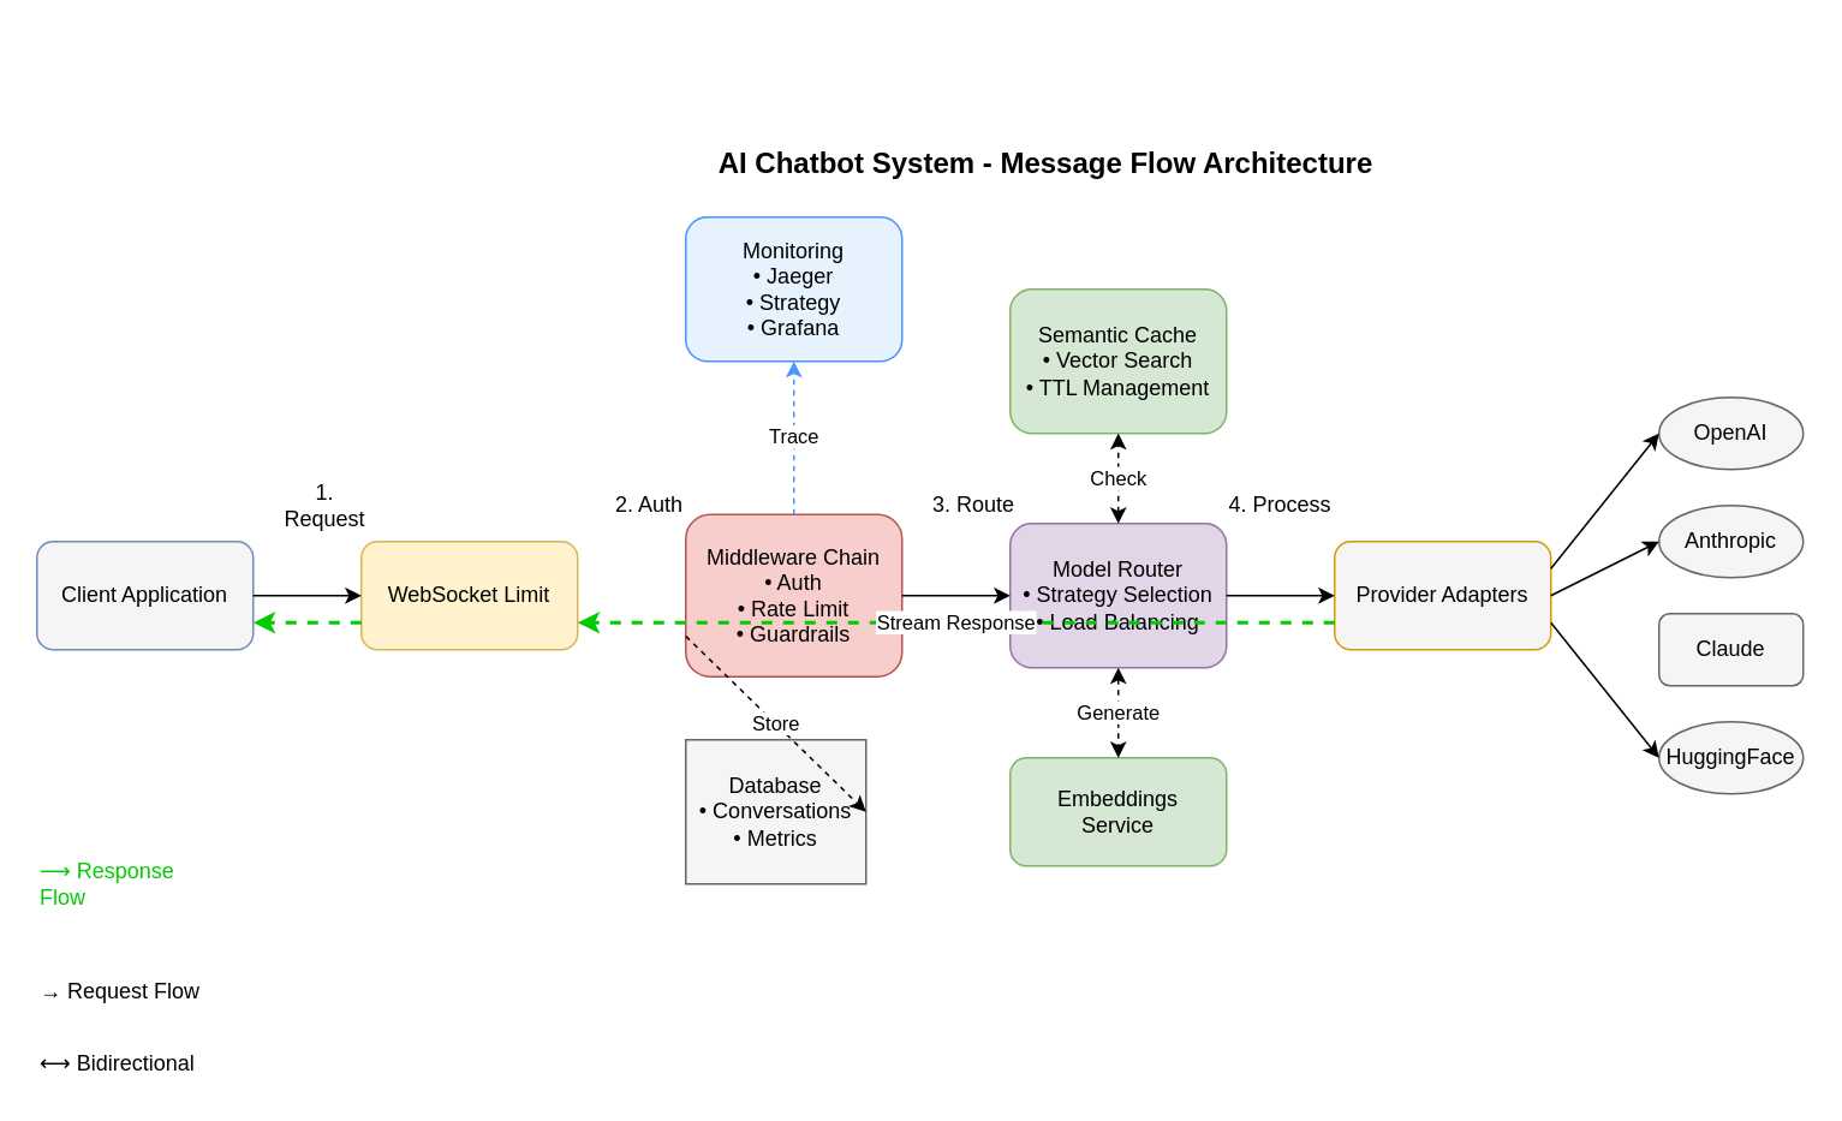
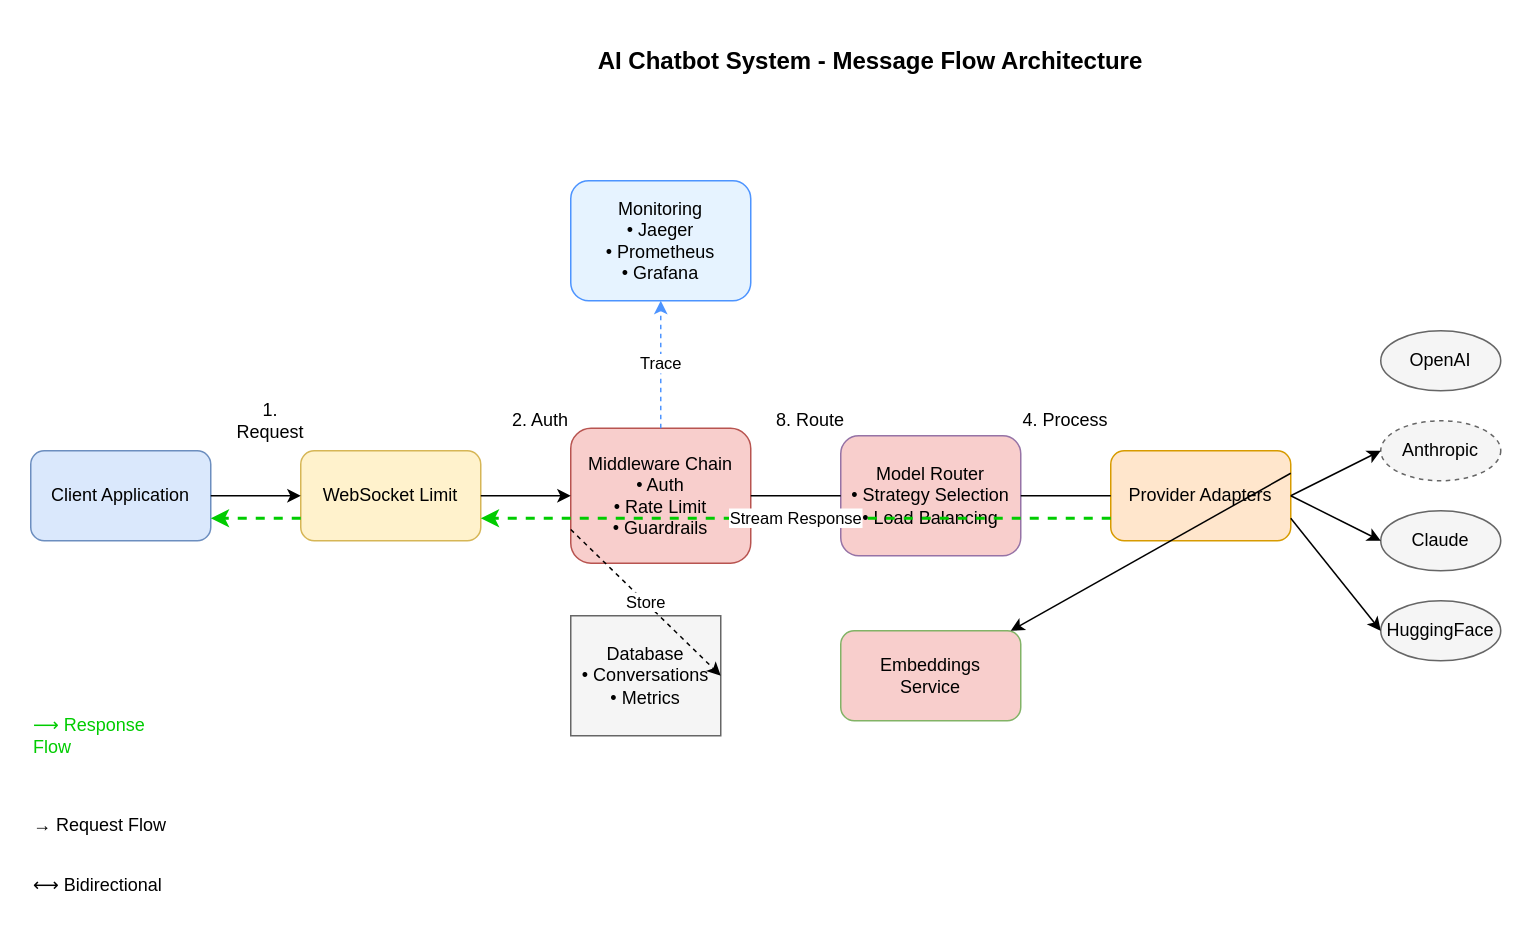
- <mxCell id="33" value="AI Chatbot System - Message Flow Architecture" style="text;html=1;strokeColor=none;fillColor=none;align=center;verticalAlign=middle;whiteSpace=wrap;rounded=0;fontSize=16;fontStyle=1" vertex="1" parent="1"><mxGeometry x="380" y="70" width="400" height="40" as="geometry" /></mxCell>
+ <mxCell id="33" value="AI Chatbot System - Message Flow Architecture" style="text;html=1;strokeColor=none;fillColor=none;align=center;verticalAlign=middle;whiteSpace=wrap;rounded=0;fontSize=16;fontStyle=1" vertex="1" parent="1"><mxGeometry x="380" y="20" width="400" height="40" as="geometry" /></mxCell>
- <mxCell id="14" value="Monitoring&#10;• Jaeger&#10;• Strategy&#10;• Grafana" style="rounded=1;whiteSpace=wrap;html=1;fillColor=#e6f3ff;strokeColor=#4d94ff;" vertex="1" parent="1"><mxGeometry x="380" y="120" width="120" height="80" as="geometry" /></mxCell>
+ <mxCell id="14" value="Monitoring&#10;• Jaeger&#10;• Prometheus&#10;• Grafana" style="rounded=1;whiteSpace=wrap;html=1;fillColor=#e6f3ff;strokeColor=#4d94ff;" vertex="1" parent="1"><mxGeometry x="380" y="120" width="120" height="80" as="geometry" /></mxCell>
- <mxCell id="6" value="Semantic Cache&#10;• Vector Search&#10;• TTL Management" style="rounded=1;whiteSpace=wrap;html=1;fillColor=#d5e8d4;strokeColor=#82b366;" vertex="1" parent="1"><mxGeometry x="560" y="160" width="120" height="80" as="geometry" /></mxCell>
- <mxCell id="18" value="Check" style="endArrow=classic;startArrow=classic;html=1;exitX=0.5;exitY=0;exitDx=0;exitDy=0;entryX=0.5;entryY=1;entryDx=0;entryDy=0;dashed=1;" edge="1" parent="1" source="5" target="6"><mxGeometry width="50" height="50" relative="1" as="geometry" /></mxCell>
- <mxCell id="31" value="3. Route" style="text;html=1;strokeColor=none;fillColor=none;align=center;verticalAlign=middle;whiteSpace=wrap;rounded=0;" vertex="1" parent="1"><mxGeometry x="510" y="270" width="60" height="20" as="geometry" /></mxCell>
+ <mxCell id="31" value="8. Route" style="text;html=1;strokeColor=none;fillColor=none;align=center;verticalAlign=middle;whiteSpace=wrap;rounded=0;" vertex="1" parent="1"><mxGeometry x="510" y="270" width="60" height="20" as="geometry" /></mxCell>
- <mxCell id="20" value="" style="endArrow=classic;html=1;exitX=1;exitY=0.25;exitDx=0;exitDy=0;entryX=0;entryY=0.5;entryDx=0;entryDy=0;" edge="1" parent="1" source="7" target="8"><mxGeometry width="50" height="50" relative="1" as="geometry" /></mxCell>
+ <mxCell id="20" value="" style="endArrow=classic;html=1;exitX=1;exitY=0.25;exitDx=0;exitDy=0;" edge="1" parent="1" source="7" target="12"><mxGeometry width="50" height="50" relative="1" as="geometry" /></mxCell>
- <mxCell id="9" value="Anthropic" style="ellipse;whiteSpace=wrap;html=1;fillColor=#f5f5f5;strokeColor=#666666;" vertex="1" parent="1"><mxGeometry x="920" y="280" width="80" height="40" as="geometry" /></mxCell>
+ <mxCell id="9" value="Anthropic" style="ellipse;whiteSpace=wrap;html=1;fillColor=#f5f5f5;strokeColor=#666666;dashed=1;" vertex="1" parent="1"><mxGeometry x="920" y="280" width="80" height="40" as="geometry" /></mxCell>
- <mxCell id="2" value="Client Application" style="rounded=1;whiteSpace=wrap;html=1;fillColor=#f5f5f5;strokeColor=#6c8ebf;" vertex="1" parent="1"><mxGeometry x="20" y="300" width="120" height="60" as="geometry" /></mxCell>
+ <mxCell id="2" value="Client Application" style="rounded=1;whiteSpace=wrap;html=1;fillColor=#dae8fc;strokeColor=#6c8ebf;" vertex="1" parent="1"><mxGeometry x="20" y="300" width="120" height="60" as="geometry" /></mxCell>
+ <mxCell id="16" value="" style="endArrow=classic;html=1;exitX=1;exitY=0.5;exitDx=0;exitDy=0;entryX=0;entryY=0.5;entryDx=0;entryDy=0;" edge="1" parent="1" source="3" target="4"><mxGeometry width="50" height="50" relative="1" as="geometry" /></mxCell>
- <mxCell id="17" value="" style="endArrow=classic;html=1;exitX=1;exitY=0.5;exitDx=0;exitDy=0;entryX=0;entryY=0.5;entryDx=0;entryDy=0;" edge="1" parent="1" source="4" target="5"><mxGeometry width="50" height="50" relative="1" as="geometry" /></mxCell>
+ <mxCell id="17" value="" style="endArrow=none;html=1;exitX=1;exitY=0.5;exitDx=0;exitDy=0;entryX=0;entryY=0.5;entryDx=0;entryDy=0;" edge="1" parent="1" source="4" target="5"><mxGeometry width="50" height="50" relative="1" as="geometry" /></mxCell>
- <mxCell id="5" value="Model Router&#10;• Strategy Selection&#10;• Load Balancing" style="rounded=1;whiteSpace=wrap;html=1;fillColor=#e1d5e7;strokeColor=#9673a6;" vertex="1" parent="1"><mxGeometry x="560" y="290" width="120" height="80" as="geometry" /></mxCell>
+ <mxCell id="5" value="Model Router&#10;• Strategy Selection&#10;• Load Balancing" style="rounded=1;whiteSpace=wrap;html=1;fillColor=#f8cecc;strokeColor=#9673a6;" vertex="1" parent="1"><mxGeometry x="560" y="290" width="120" height="80" as="geometry" /></mxCell>
- <mxCell id="19" value="" style="endArrow=classic;html=1;exitX=1;exitY=0.5;exitDx=0;exitDy=0;entryX=0;entryY=0.5;entryDx=0;entryDy=0;" edge="1" parent="1" source="5" target="7"><mxGeometry width="50" height="50" relative="1" as="geometry" /></mxCell>
+ <mxCell id="19" value="" style="endArrow=none;html=1;exitX=1;exitY=0.5;exitDx=0;exitDy=0;entryX=0;entryY=0.5;entryDx=0;entryDy=0;" edge="1" parent="1" source="5" target="7"><mxGeometry width="50" height="50" relative="1" as="geometry" /></mxCell>
- <mxCell id="7" value="Provider Adapters" style="rounded=1;whiteSpace=wrap;html=1;fillColor=#f5f5f5;strokeColor=#d79b00;" vertex="1" parent="1"><mxGeometry x="740" y="300" width="120" height="60" as="geometry" /></mxCell>
+ <mxCell id="7" value="Provider Adapters" style="rounded=1;whiteSpace=wrap;html=1;fillColor=#ffe6cc;strokeColor=#d79b00;" vertex="1" parent="1"><mxGeometry x="740" y="300" width="120" height="60" as="geometry" /></mxCell>
+ <mxCell id="22" value="" style="endArrow=classic;html=1;exitX=1;exitY=0.5;exitDx=0;exitDy=0;entryX=0;entryY=0.5;entryDx=0;entryDy=0;" edge="1" parent="1" source="7" target="10"><mxGeometry width="50" height="50" relative="1" as="geometry" /></mxCell>
- <mxCell id="10" value="Claude" style="whiteSpace=wrap;html=1;fillColor=#f5f5f5;strokeColor=#666666;rounded=1;" vertex="1" parent="1"><mxGeometry x="920" y="340" width="80" height="40" as="geometry" /></mxCell>
+ <mxCell id="10" value="Claude" style="ellipse;whiteSpace=wrap;html=1;fillColor=#f5f5f5;strokeColor=#666666;" vertex="1" parent="1"><mxGeometry x="920" y="340" width="80" height="40" as="geometry" /></mxCell>
- <mxCell id="24" value="Generate" style="endArrow=classic;startArrow=classic;html=1;exitX=0.5;exitY=1;exitDx=0;exitDy=0;entryX=0.5;entryY=0;entryDx=0;entryDy=0;dashed=1;" edge="1" parent="1" source="5" target="12"><mxGeometry width="50" height="50" relative="1" as="geometry" /></mxCell>
- <mxCell id="12" value="Embeddings&#10;Service" style="rounded=1;whiteSpace=wrap;html=1;fillColor=#d5e8d4;strokeColor=#82b366;" vertex="1" parent="1"><mxGeometry x="560" y="420" width="120" height="60" as="geometry" /></mxCell>
+ <mxCell id="12" value="Embeddings&#10;Service" style="rounded=1;whiteSpace=wrap;html=1;fillColor=#f8cecc;strokeColor=#82b366;" vertex="1" parent="1"><mxGeometry x="560" y="420" width="120" height="60" as="geometry" /></mxCell>
